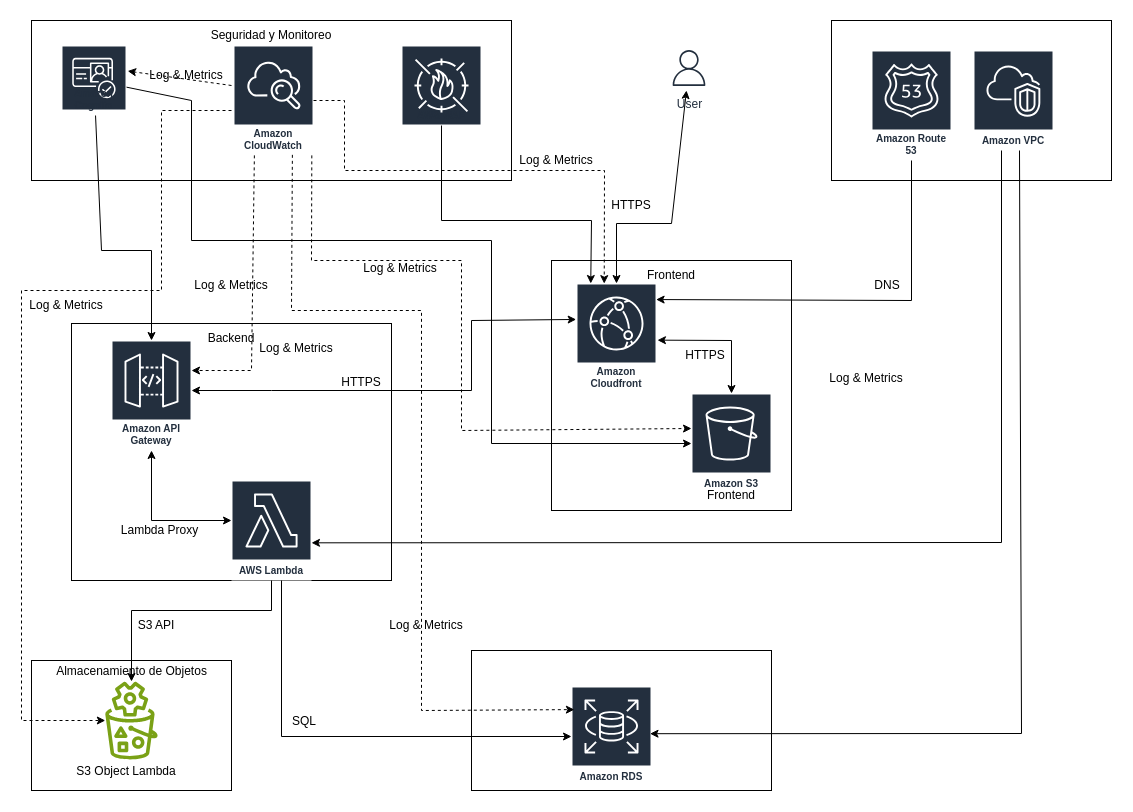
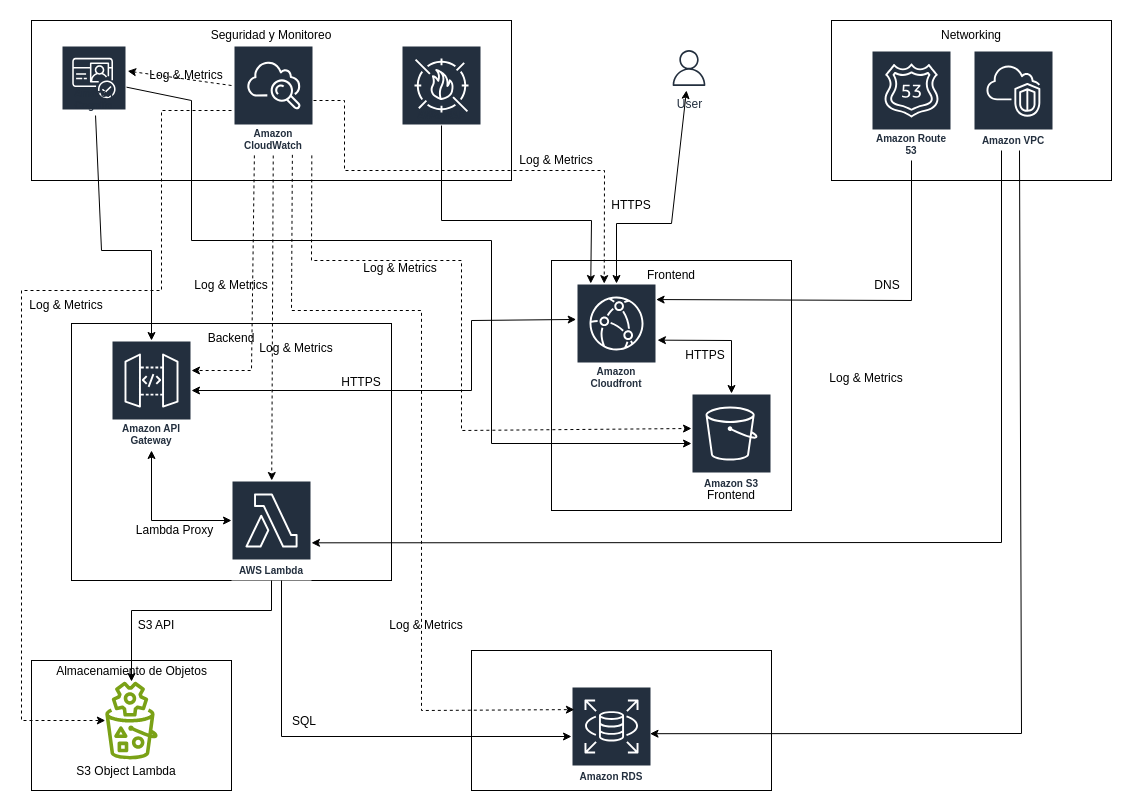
+ <mxCell id="18" value="Networking" style="text;html=1;align=center;verticalAlign=middle;whiteSpace=wrap;rounded=0;" vertex="1" parent="1"><mxGeometry x="941" y="20" width="60" height="30" as="geometry" /></mxCell>
+ <mxCell id="53" value="" style="endArrow=classic;html=1;rounded=0;dashed=1;" edge="1" parent="1" source="4" target="11"><mxGeometry width="50" height="50" relative="1" as="geometry"><mxPoint x="-49" y="380" as="sourcePoint" /><mxPoint x="1" y="330" as="targetPoint" /></mxGeometry></mxCell>
- <mxCell id="45" value="Lambda Proxy" style="text;html=1;align=center;verticalAlign=middle;whiteSpace=wrap;rounded=0;" vertex="1" parent="1"><mxGeometry x="116" y="515" width="87" height="30" as="geometry" /></mxCell>
+ <mxCell id="45" value="Lambda Proxy" style="text;html=1;align=center;verticalAlign=middle;whiteSpace=wrap;rounded=0;" vertex="1" parent="1"><mxGeometry x="131" y="515" width="87" height="30" as="geometry" /></mxCell>
